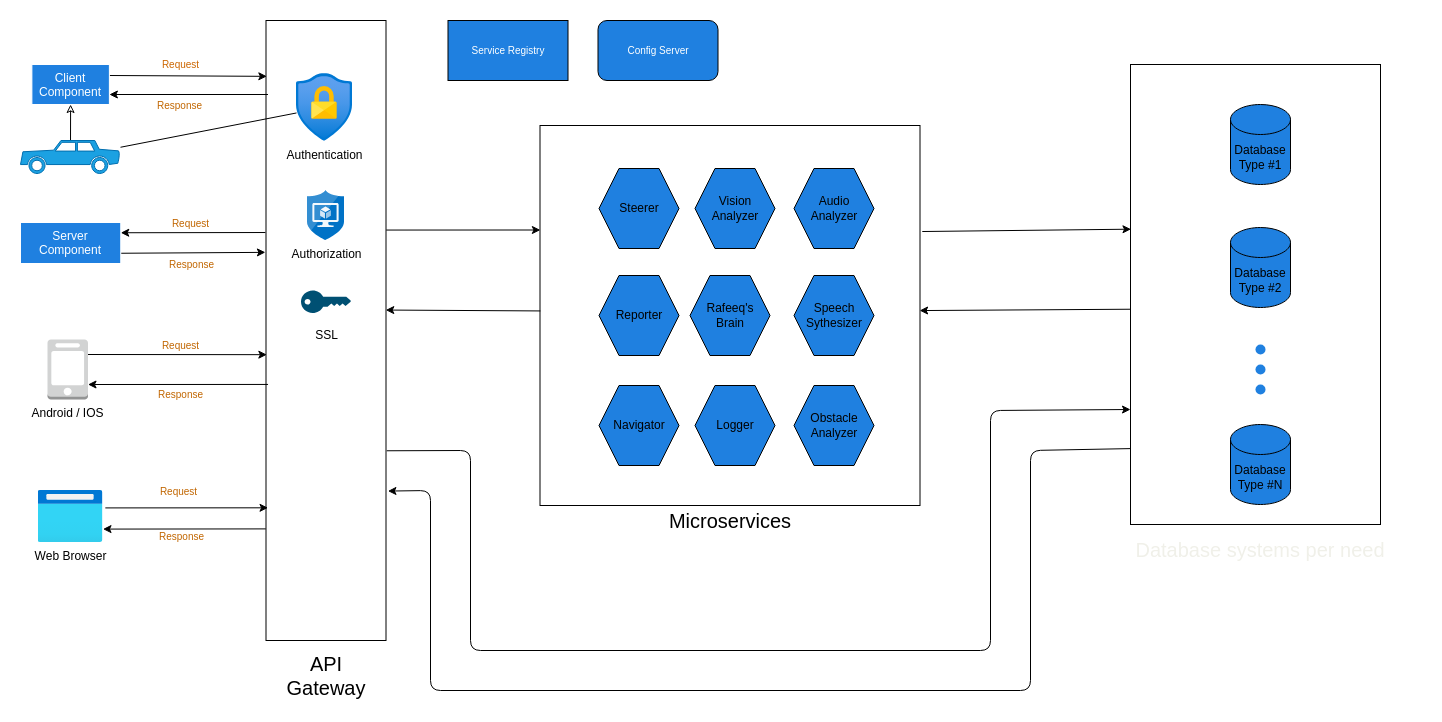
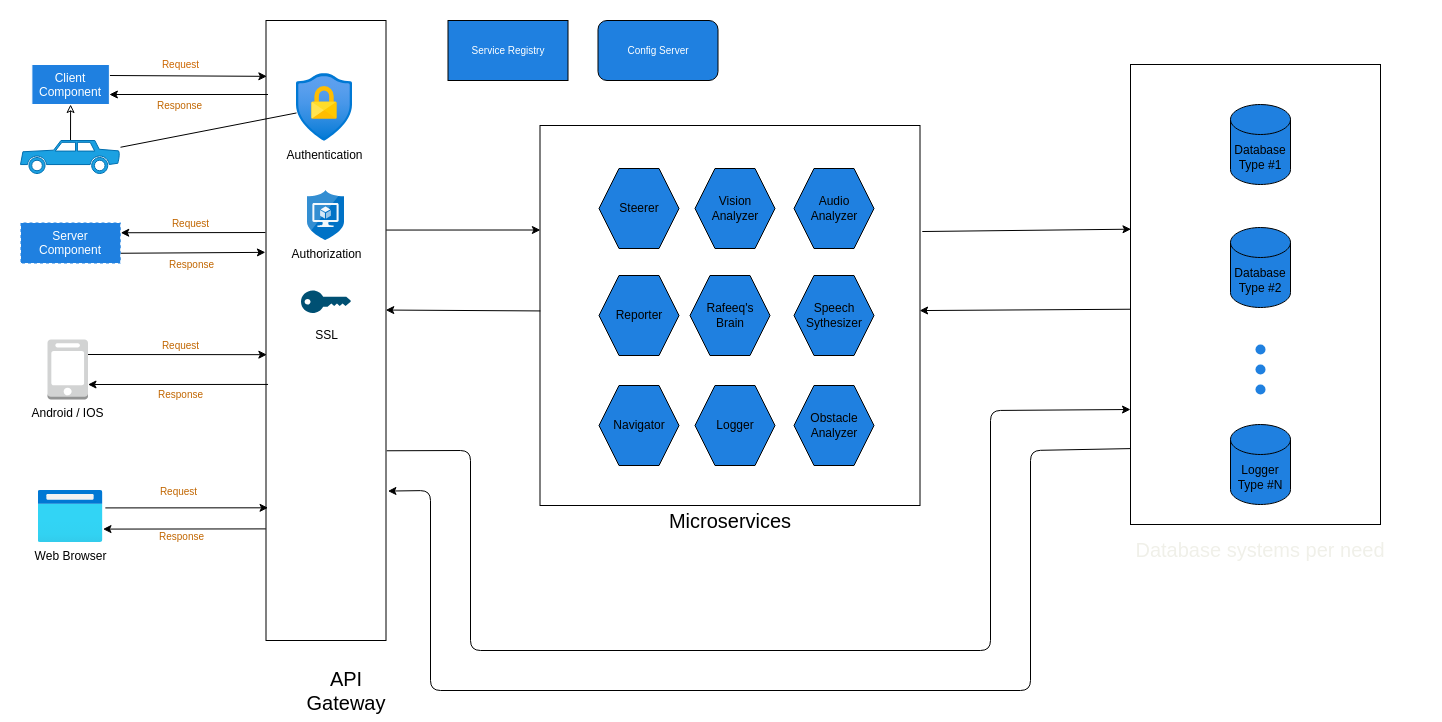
- <mxCell id="26" value="Server Component" style="whiteSpace=wrap;html=1;verticalAlign=top;fillColor=#1f80e0;strokeColor=#FFFFFF;fontColor=#ffffff;fillStyle=solid;labelBackgroundColor=none;" parent="1" vertex="1"><mxGeometry x="20" y="222" width="100.25" height="41" as="geometry" /></mxCell>
+ <mxCell id="26" value="Server Component" style="whiteSpace=wrap;html=1;verticalAlign=top;fillColor=#1f80e0;strokeColor=#FFFFFF;fontColor=#ffffff;fillStyle=solid;labelBackgroundColor=none;dashed=1;" parent="1" vertex="1"><mxGeometry x="20" y="222" width="100.25" height="41" as="geometry" /></mxCell>
- <mxCell id="48" value="Database Type #N" style="shape=cylinder3;whiteSpace=wrap;html=1;boundedLbl=1;backgroundOutline=1;size=15;fillColor=#1f80e0;" parent="44" vertex="1"><mxGeometry x="140" y="360" width="60" height="80" as="geometry" /></mxCell>
+ <mxCell id="48" value="Logger Type #N" style="shape=cylinder3;whiteSpace=wrap;html=1;boundedLbl=1;backgroundOutline=1;size=15;fillColor=#1f80e0;" parent="44" vertex="1"><mxGeometry x="140" y="360" width="60" height="80" as="geometry" /></mxCell>
- <mxCell id="54" value="API Gateway" style="text;html=1;strokeColor=none;fillColor=none;align=center;verticalAlign=middle;whiteSpace=wrap;rounded=0;fontSize=20;labelBackgroundColor=none;" parent="1" vertex="1"><mxGeometry x="278.5" y="650" width="94" height="50" as="geometry" /></mxCell>
+ <mxCell id="54" value="API Gateway" style="text;html=1;strokeColor=none;fillColor=none;align=center;verticalAlign=middle;whiteSpace=wrap;rounded=0;fontSize=20;labelBackgroundColor=none;" parent="1" vertex="1"><mxGeometry x="298.5" y="665" width="94" height="50" as="geometry" /></mxCell>
